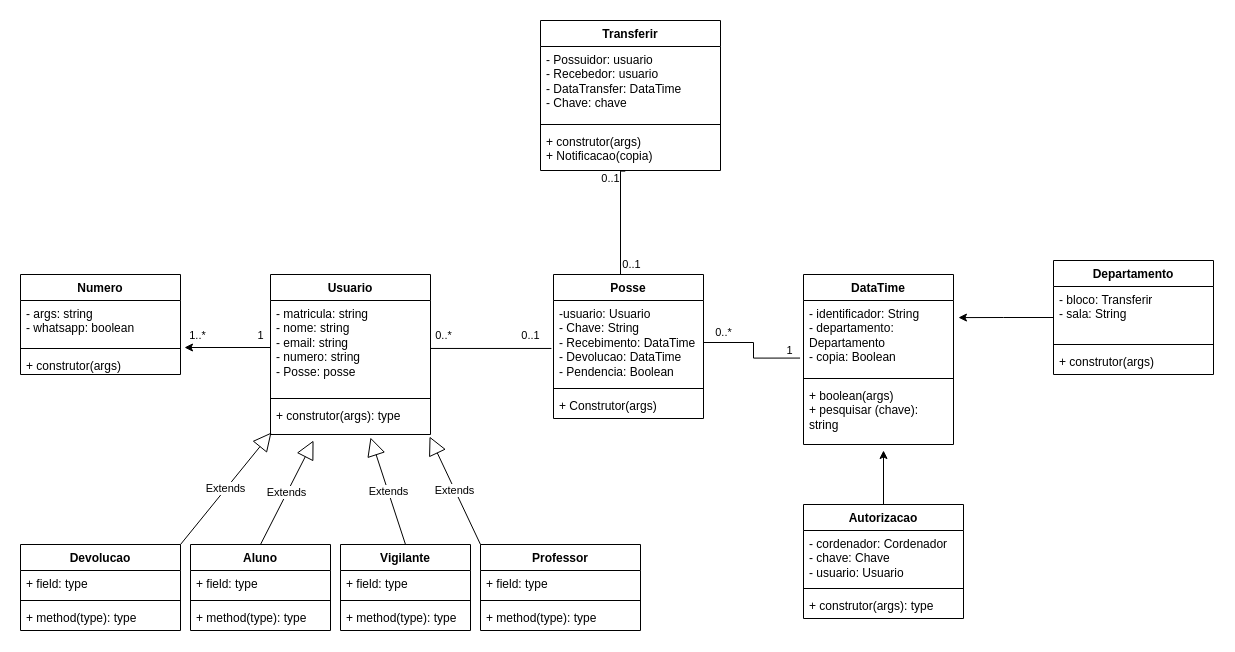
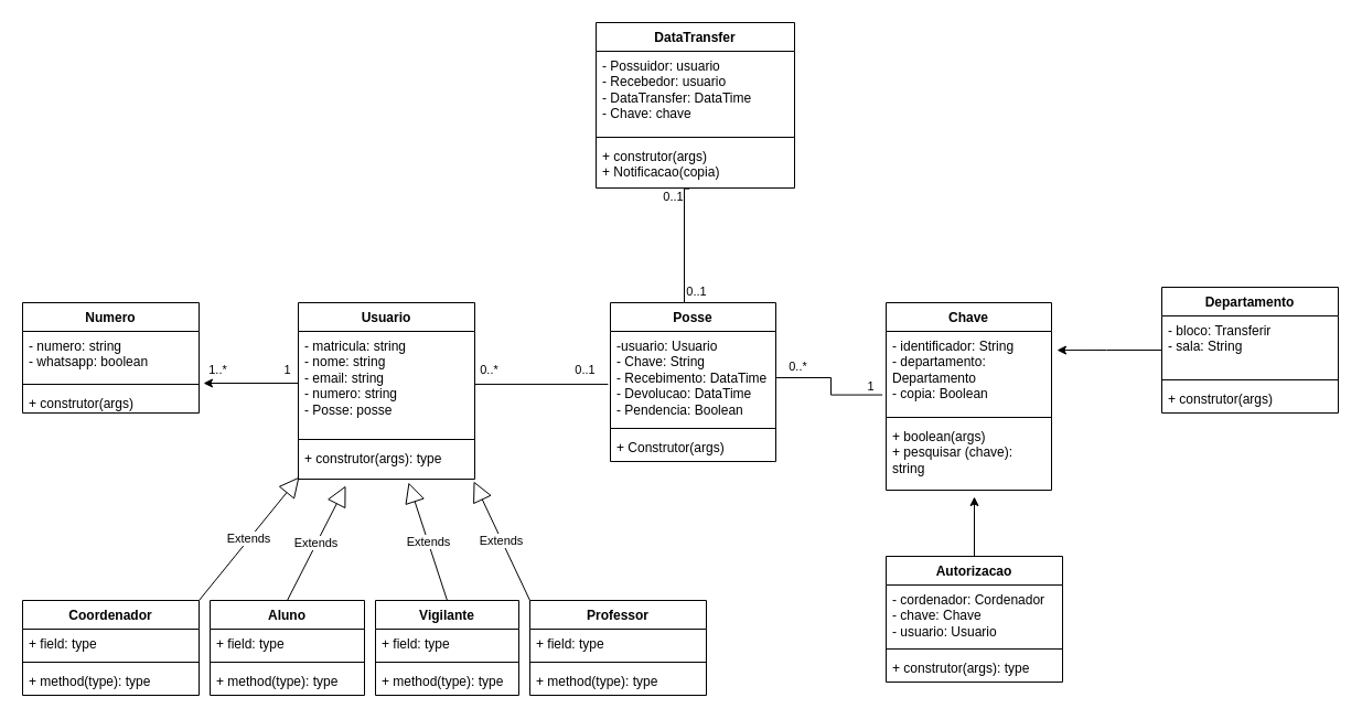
- <mxCell id="57" value="Transferir" style="swimlane;fontStyle=1;align=center;verticalAlign=top;childLayout=stackLayout;horizontal=1;startSize=26;horizontalStack=0;resizeParent=1;resizeParentMax=0;resizeLast=0;collapsible=1;marginBottom=0;whiteSpace=wrap;html=1;" vertex="1" parent="1"><mxGeometry x="540" y="20" width="180" height="150" as="geometry" /></mxCell>
+ <mxCell id="57" value="DataTransfer" style="swimlane;fontStyle=1;align=center;verticalAlign=top;childLayout=stackLayout;horizontal=1;startSize=26;horizontalStack=0;resizeParent=1;resizeParentMax=0;resizeLast=0;collapsible=1;marginBottom=0;whiteSpace=wrap;html=1;" vertex="1" parent="1"><mxGeometry x="540" y="20" width="180" height="150" as="geometry" /></mxCell>
- <mxCell id="33" value="DataTime" style="swimlane;fontStyle=1;align=center;verticalAlign=top;childLayout=stackLayout;horizontal=1;startSize=26;horizontalStack=0;resizeParent=1;resizeParentMax=0;resizeLast=0;collapsible=1;marginBottom=0;whiteSpace=wrap;html=1;" vertex="1" parent="1"><mxGeometry x="803" y="274" width="150" height="170" as="geometry" /></mxCell>
+ <mxCell id="33" value="Chave" style="swimlane;fontStyle=1;align=center;verticalAlign=top;childLayout=stackLayout;horizontal=1;startSize=26;horizontalStack=0;resizeParent=1;resizeParentMax=0;resizeLast=0;collapsible=1;marginBottom=0;whiteSpace=wrap;html=1;" vertex="1" parent="1"><mxGeometry x="803" y="274" width="150" height="170" as="geometry" /></mxCell>
- <mxCell id="27" value="- args: string&lt;br&gt;- whatsapp: boolean" style="text;strokeColor=none;fillColor=none;align=left;verticalAlign=top;spacingLeft=4;spacingRight=4;overflow=hidden;rotatable=0;points=[[0,0.5],[1,0.5]];portConstraint=eastwest;whiteSpace=wrap;html=1;" vertex="1" parent="26"><mxGeometry y="26" width="160" height="44" as="geometry" /></mxCell>
+ <mxCell id="27" value="- numero: string&lt;br&gt;- whatsapp: boolean" style="text;strokeColor=none;fillColor=none;align=left;verticalAlign=top;spacingLeft=4;spacingRight=4;overflow=hidden;rotatable=0;points=[[0,0.5],[1,0.5]];portConstraint=eastwest;whiteSpace=wrap;html=1;" vertex="1" parent="26"><mxGeometry y="26" width="160" height="44" as="geometry" /></mxCell>
- <mxCell id="14" value="Devolucao" style="swimlane;fontStyle=1;align=center;verticalAlign=top;childLayout=stackLayout;horizontal=1;startSize=26;horizontalStack=0;resizeParent=1;resizeParentMax=0;resizeLast=0;collapsible=1;marginBottom=0;whiteSpace=wrap;html=1;" vertex="1" parent="1"><mxGeometry x="20" y="544" width="160" height="86" as="geometry" /></mxCell>
+ <mxCell id="14" value="Coordenador" style="swimlane;fontStyle=1;align=center;verticalAlign=top;childLayout=stackLayout;horizontal=1;startSize=26;horizontalStack=0;resizeParent=1;resizeParentMax=0;resizeLast=0;collapsible=1;marginBottom=0;whiteSpace=wrap;html=1;" vertex="1" parent="1"><mxGeometry x="20" y="544" width="160" height="86" as="geometry" /></mxCell>
